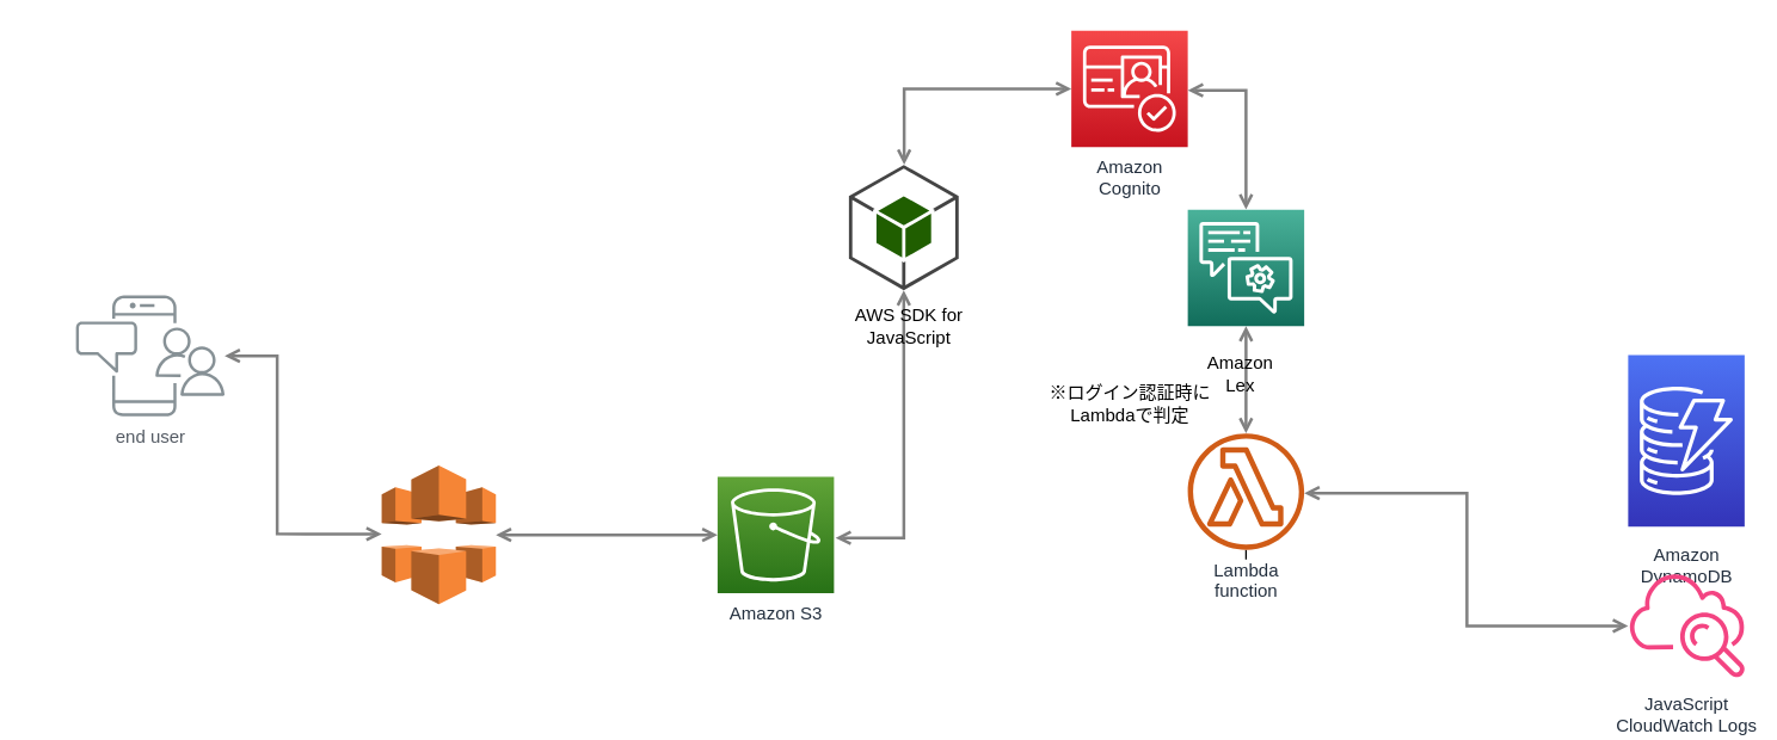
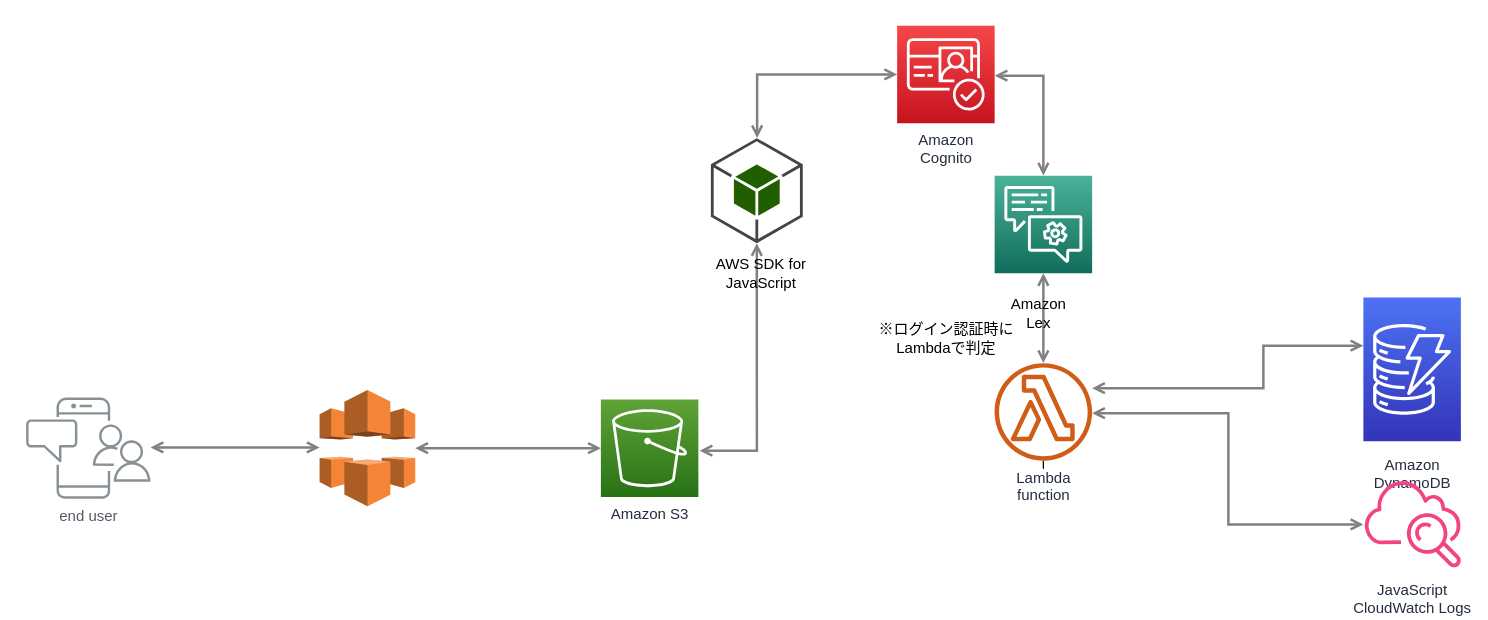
- <mxCell id="11" value="&lt;div&gt;end user&lt;/div&gt;" style="outlineConnect=0;gradientColor=none;fontColor=#545B64;strokeColor=none;fillColor=#879196;dashed=0;verticalLabelPosition=bottom;verticalAlign=top;align=center;html=1;fontSize=12;fontStyle=0;aspect=fixed;shape=mxgraph.aws4.illustration_notification;pointerEvents=1;labelBackgroundColor=#ffffff;" vertex="1" parent="1"><mxGeometry x="50" y="197.5" width="100" height="81" as="geometry" /></mxCell>
+ <mxCell id="11" value="&lt;div&gt;end user&lt;/div&gt;" style="outlineConnect=0;gradientColor=none;fontColor=#545B64;strokeColor=none;fillColor=#879196;dashed=0;verticalLabelPosition=bottom;verticalAlign=top;align=center;html=1;fontSize=12;fontStyle=0;aspect=fixed;shape=mxgraph.aws4.illustration_notification;pointerEvents=1;labelBackgroundColor=#ffffff;" vertex="1" parent="1"><mxGeometry x="20" y="317.5" width="100" height="81" as="geometry" /></mxCell>
+ <mxCell id="12" style="edgeStyle=orthogonalEdgeStyle;rounded=0;orthogonalLoop=1;jettySize=auto;html=1;startArrow=open;startFill=0;endArrow=open;endFill=0;strokeWidth=2;strokeColor=#808080;" edge="1" parent="1" source="6" target="9"><mxGeometry relative="1" as="geometry"><mxPoint x="880" y="440" as="sourcePoint" /><mxPoint x="881.001" y="376.41" as="targetPoint" /><Array as="points"><mxPoint x="1010" y="310" /><mxPoint x="1010" y="276" /></Array></mxGeometry></mxCell>
